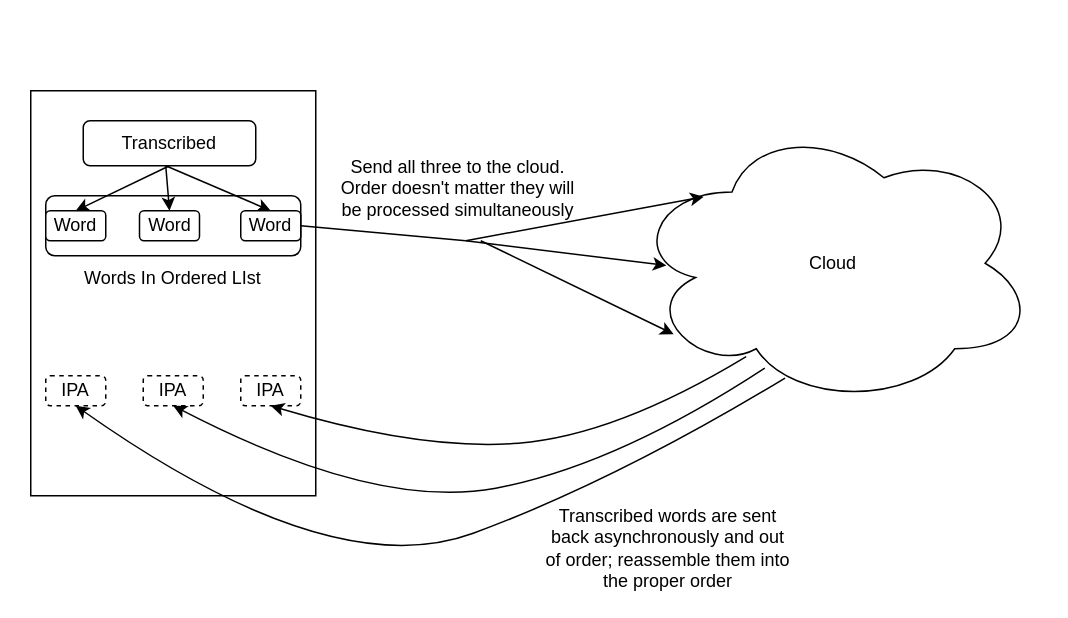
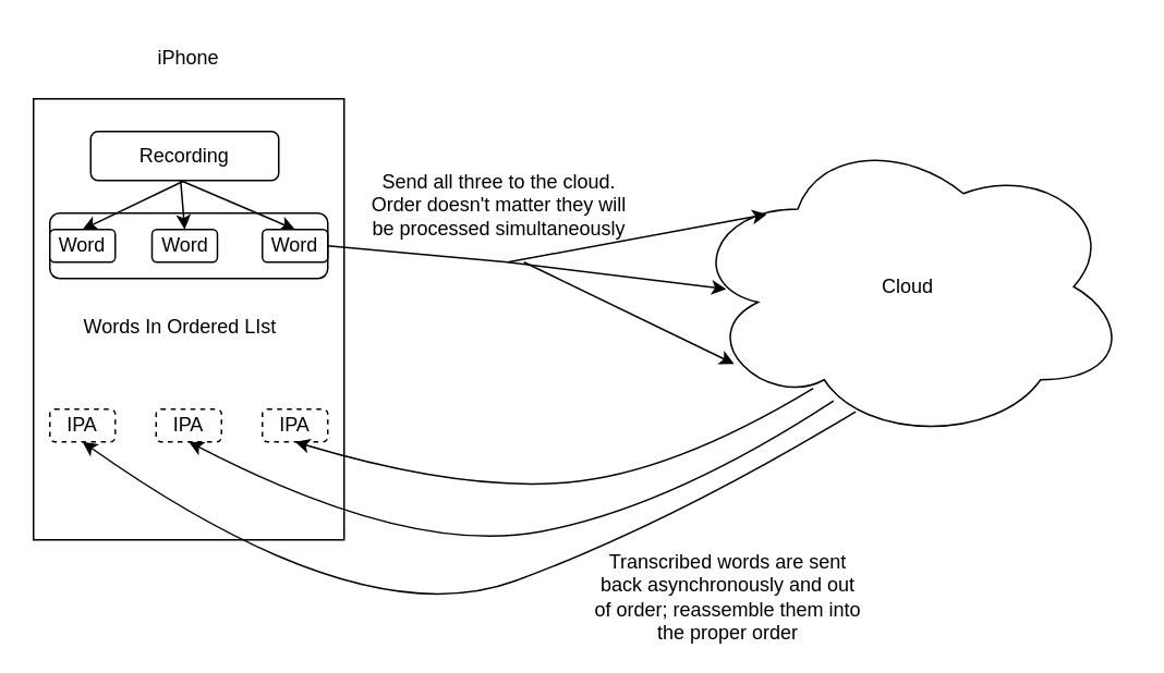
+ <mxCell id="3" value="iPhone" style="text;html=1;strokeColor=none;fillColor=none;align=center;verticalAlign=middle;whiteSpace=wrap;rounded=0;fontColor=default;" vertex="1" parent="1"><mxGeometry x="85" y="20" width="60" height="30" as="geometry" /></mxCell>
- <mxCell id="5" value="Transcribed" style="rounded=1;whiteSpace=wrap;html=1;fontColor=default;strokeColor=default;fillColor=default;" vertex="1" parent="1"><mxGeometry x="55" y="80" width="115" height="30" as="geometry" /></mxCell>
+ <mxCell id="5" value="Recording" style="rounded=1;whiteSpace=wrap;html=1;fontColor=default;strokeColor=default;fillColor=default;" vertex="1" parent="1"><mxGeometry x="55" y="80" width="115" height="30" as="geometry" /></mxCell>
- <mxCell id="14" value="Words In Ordered LIst" style="text;html=1;strokeColor=none;fillColor=none;align=center;verticalAlign=middle;whiteSpace=wrap;rounded=0;fontColor=default;" vertex="1" parent="1"><mxGeometry x="51.25" y="170" width="127.5" height="30" as="geometry" /></mxCell>
+ <mxCell id="14" value="Words In Ordered LIst" style="text;html=1;strokeColor=none;fillColor=none;align=center;verticalAlign=middle;whiteSpace=wrap;rounded=0;fontColor=default;" vertex="1" parent="1"><mxGeometry x="46.25" y="185" width="127.5" height="30" as="geometry" /></mxCell>
